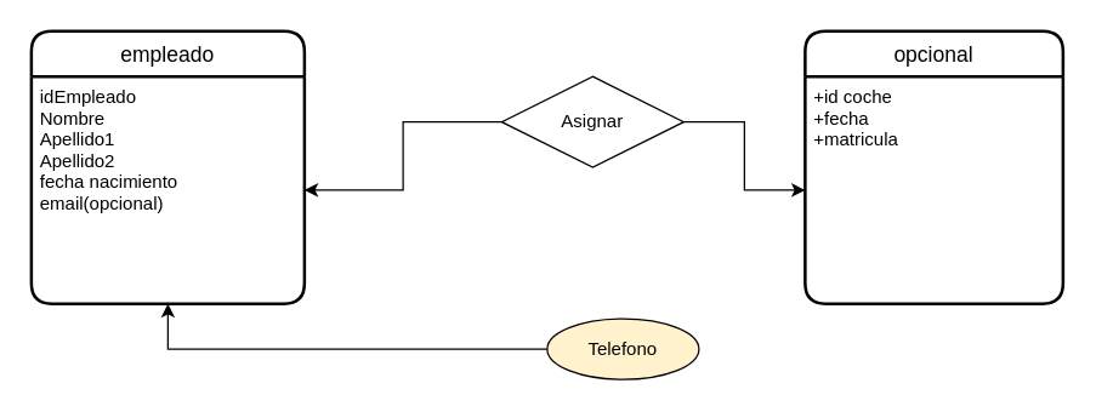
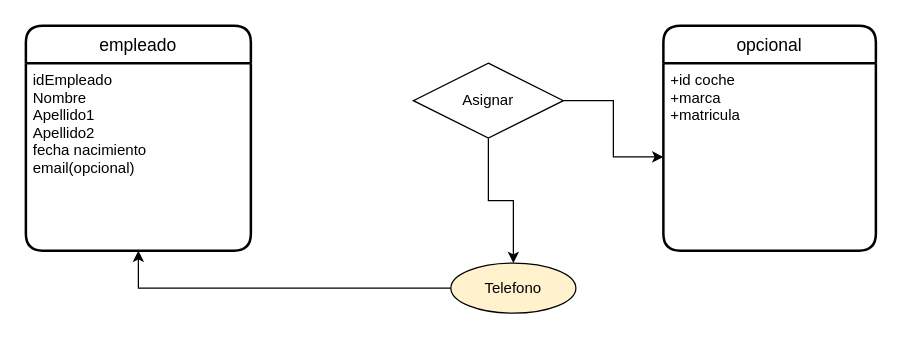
- <mxCell id="5" value="+id coche&#10;+fecha&#10;+matricula" style="align=left;strokeColor=none;fillColor=none;spacingLeft=4;fontSize=12;verticalAlign=top;resizable=0;rotatable=0;part=1;" parent="4" vertex="1"><mxGeometry y="30" width="170" height="150" as="geometry" /></mxCell>
+ <mxCell id="5" value="+id coche&#10;+marca&#10;+matricula" style="align=left;strokeColor=none;fillColor=none;spacingLeft=4;fontSize=12;verticalAlign=top;resizable=0;rotatable=0;part=1;" parent="4" vertex="1"><mxGeometry y="30" width="170" height="150" as="geometry" /></mxCell>
- <mxCell id="6" style="edgeStyle=orthogonalEdgeStyle;rounded=0;orthogonalLoop=1;jettySize=auto;html=1;" parent="1" source="8" target="3" edge="1"><mxGeometry relative="1" as="geometry" /></mxCell>
+ <mxCell id="6" style="edgeStyle=orthogonalEdgeStyle;rounded=0;orthogonalLoop=1;jettySize=auto;html=1;" parent="1" source="8" target="10" edge="1"><mxGeometry relative="1" as="geometry" /></mxCell>
